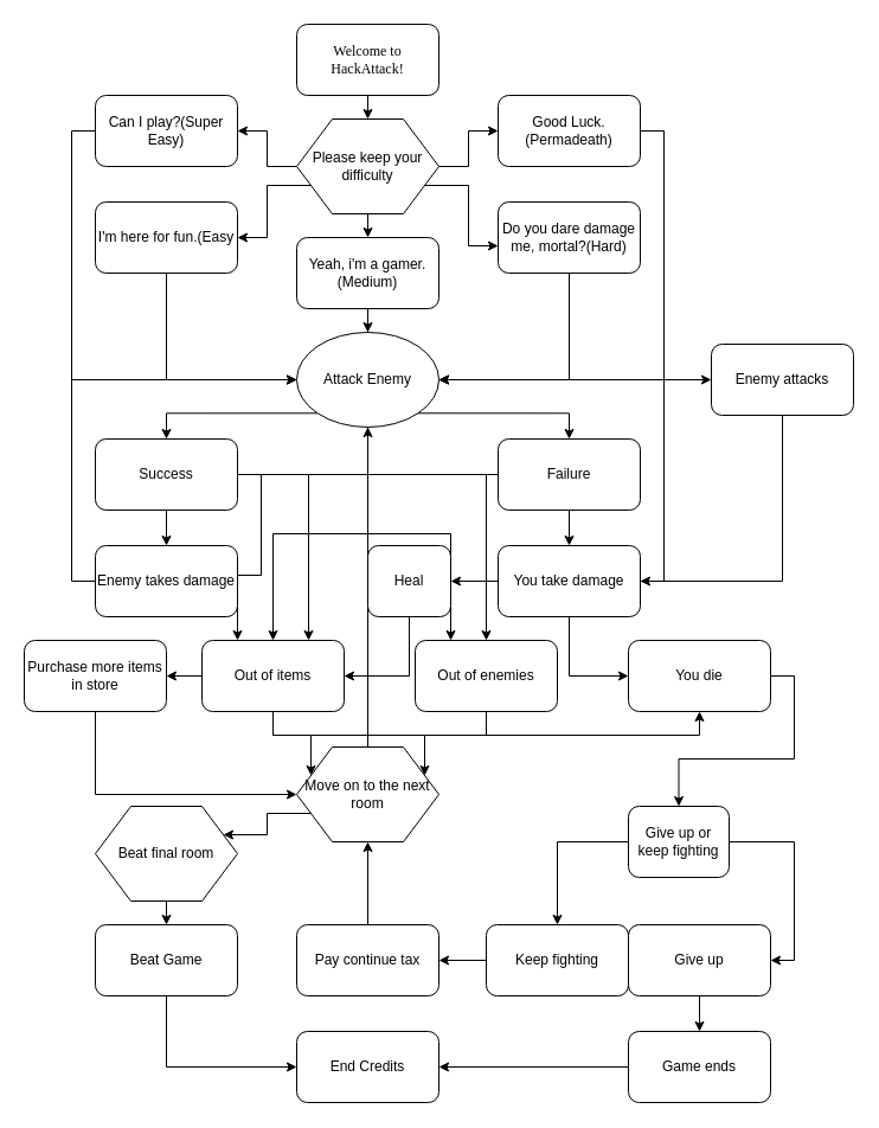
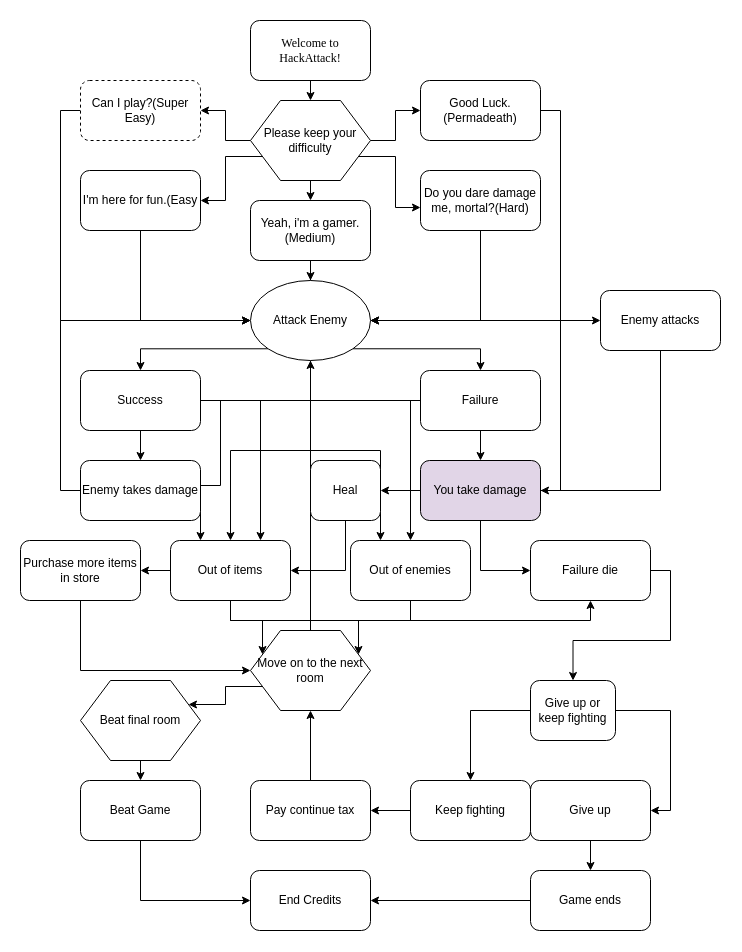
- <mxCell id="11" value="Can I play?(Super Easy)" style="rounded=1;whiteSpace=wrap;html=1;" parent="1" vertex="1"><mxGeometry x="80" y="80" width="120" height="60" as="geometry" /></mxCell>
+ <mxCell id="11" value="Can I play?(Super Easy)" style="rounded=1;whiteSpace=wrap;html=1;dashed=1;" parent="1" vertex="1"><mxGeometry x="80" y="80" width="120" height="60" as="geometry" /></mxCell>
- <mxCell id="44" value="You take damage" style="rounded=1;whiteSpace=wrap;html=1;" parent="1" vertex="1"><mxGeometry x="420" y="460" width="120" height="60" as="geometry" /></mxCell>
+ <mxCell id="44" value="You take damage" style="rounded=1;whiteSpace=wrap;html=1;fillColor=#e1d5e7;" parent="1" vertex="1"><mxGeometry x="420" y="460" width="120" height="60" as="geometry" /></mxCell>
- <mxCell id="53" value="You die" style="rounded=1;whiteSpace=wrap;html=1;" parent="1" vertex="1"><mxGeometry x="530" y="540" width="120" height="60" as="geometry" /></mxCell>
+ <mxCell id="53" value="Failure die" style="rounded=1;whiteSpace=wrap;html=1;" parent="1" vertex="1"><mxGeometry x="530" y="540" width="120" height="60" as="geometry" /></mxCell>
